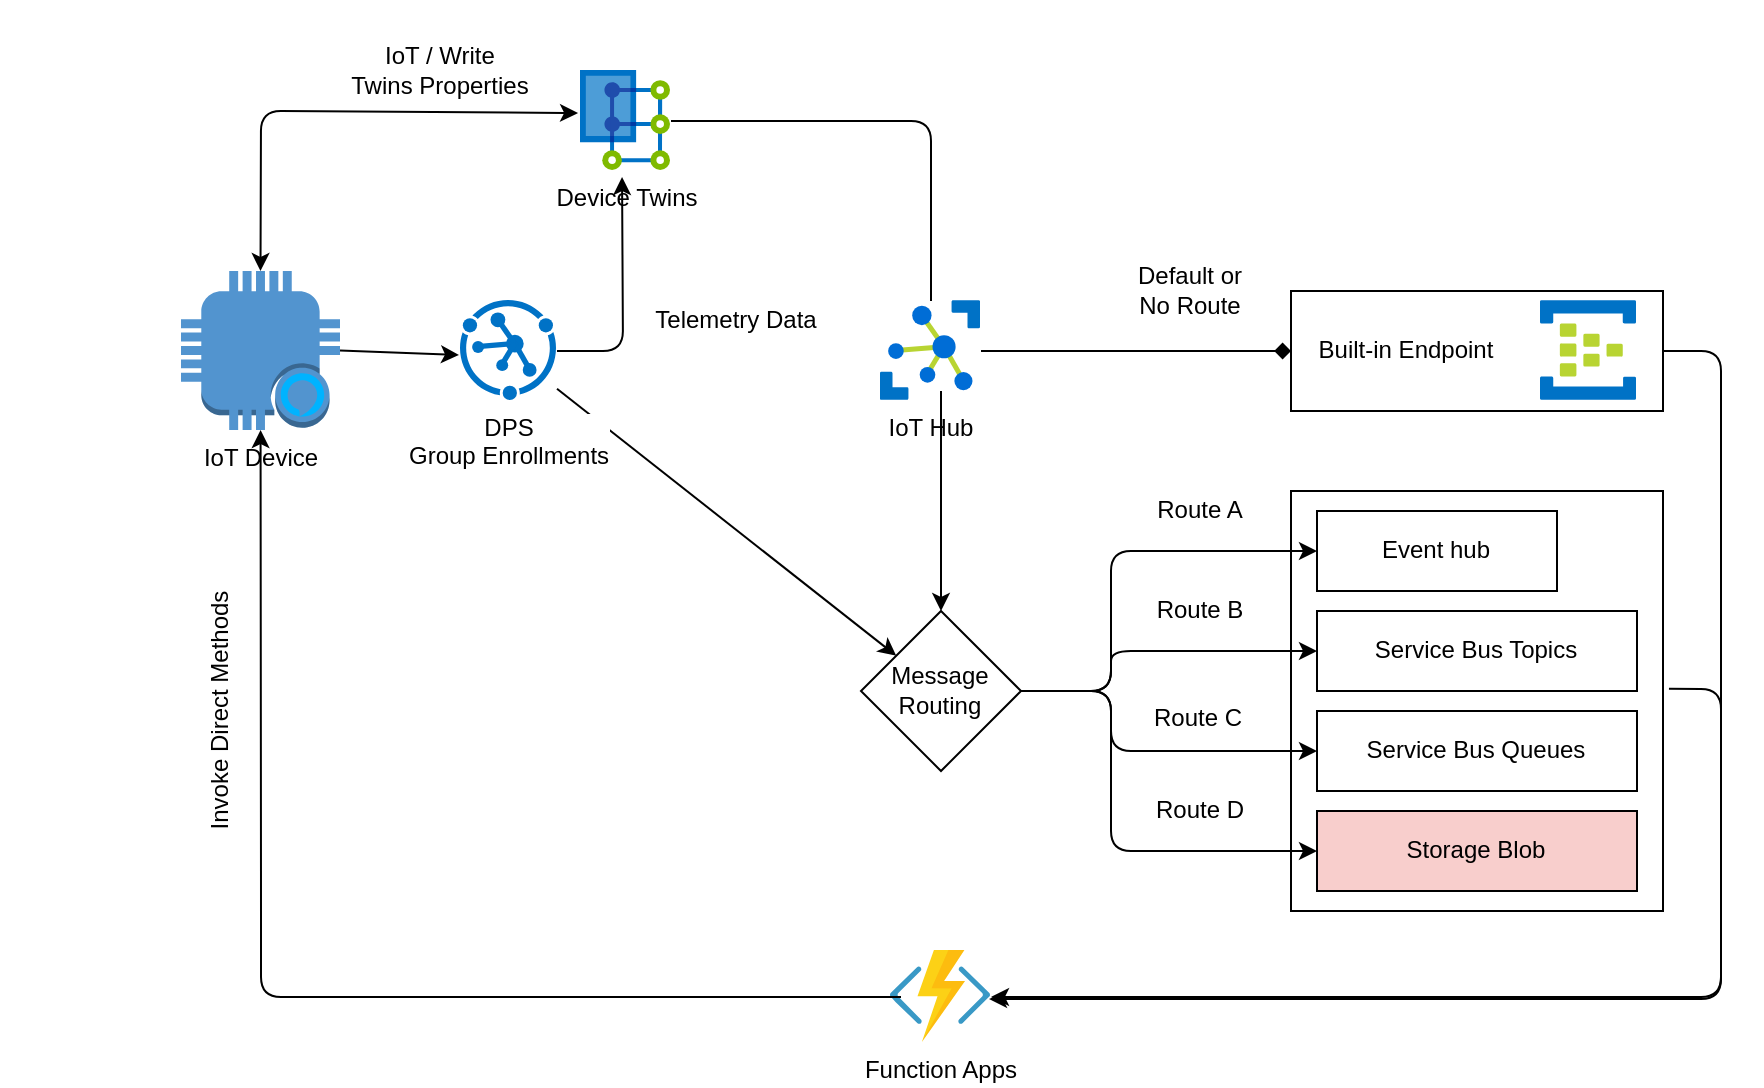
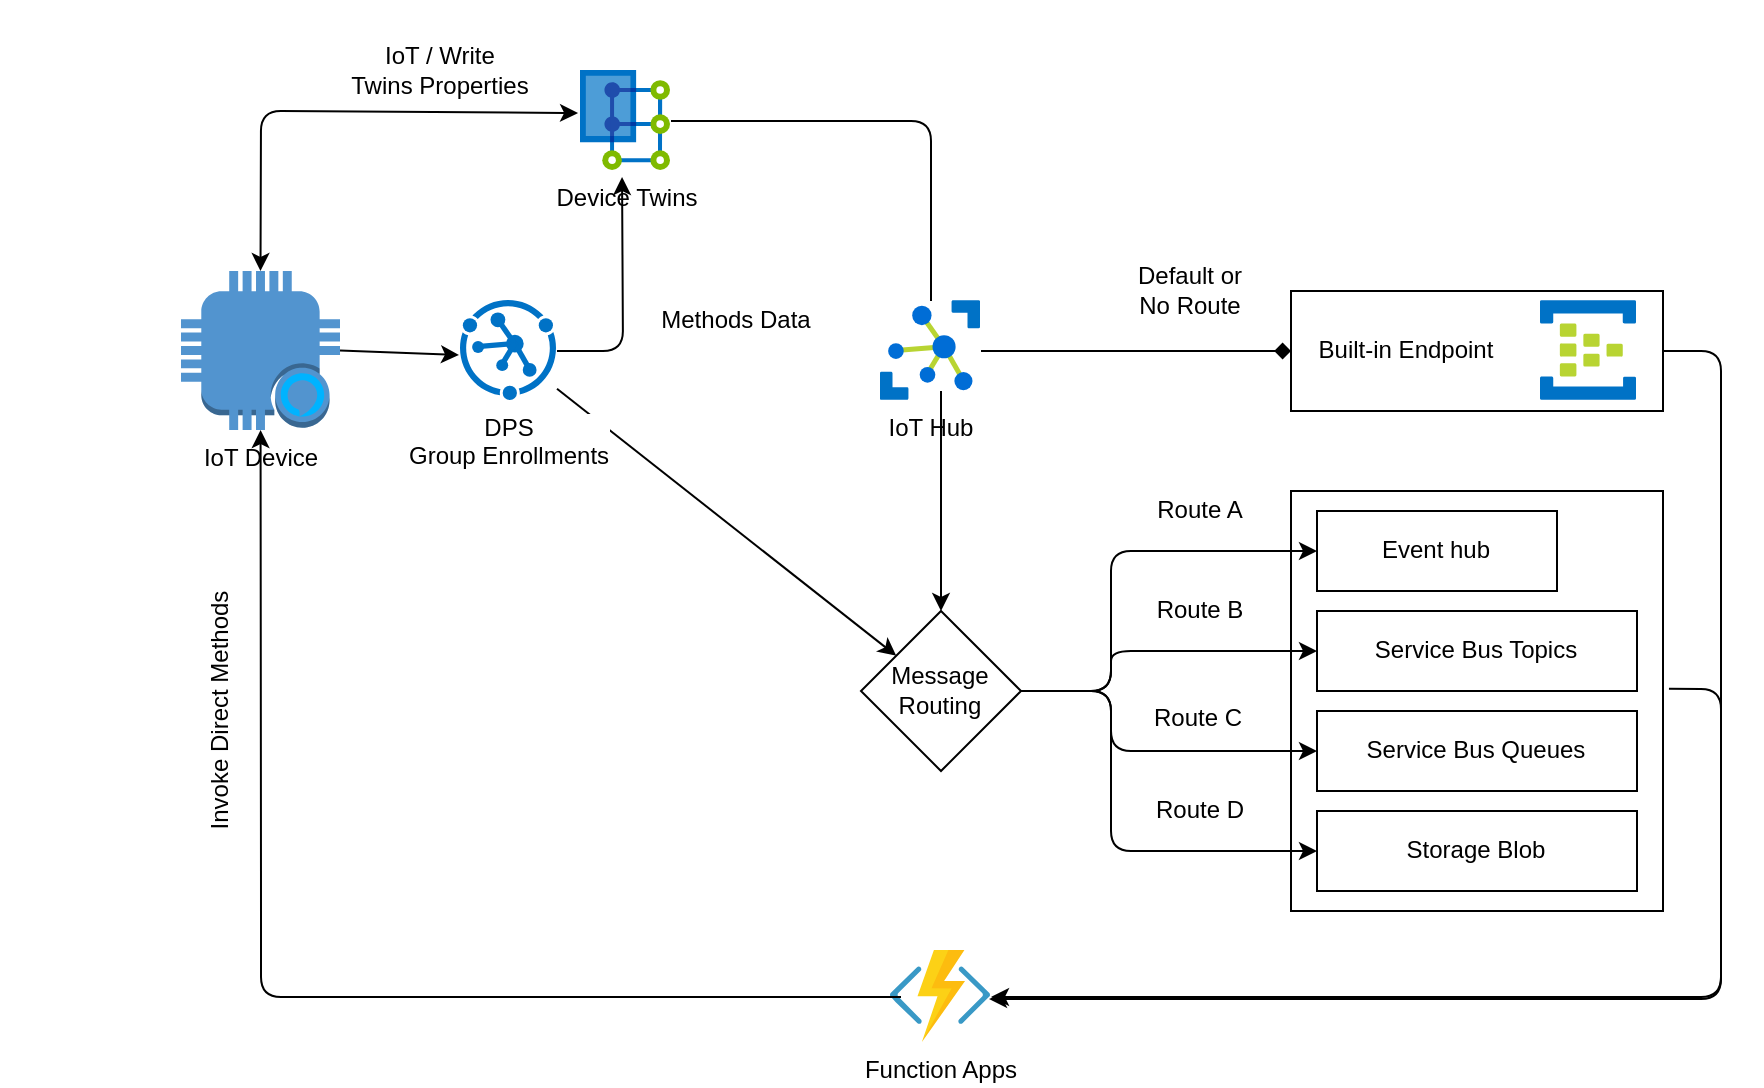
- <mxCell id="32" value="Telemetry Data" style="text;html=1;strokeColor=none;fillColor=none;align=center;verticalAlign=middle;whiteSpace=wrap;rounded=0;" vertex="1" parent="1"><mxGeometry x="312.5" y="150" width="110" height="20" as="geometry" /></mxCell>
+ <mxCell id="32" value="Methods Data" style="text;html=1;strokeColor=none;fillColor=none;align=center;verticalAlign=middle;whiteSpace=wrap;rounded=0;" vertex="1" parent="1"><mxGeometry x="312.5" y="150" width="110" height="20" as="geometry" /></mxCell>
- <mxCell id="11" value="Storage Blob" style="rounded=0;whiteSpace=wrap;html=1;fillColor=#f8cecc;" parent="1" vertex="1"><mxGeometry x="658" y="405" width="160" height="40" as="geometry" /></mxCell>
+ <mxCell id="11" value="Storage Blob" style="rounded=0;whiteSpace=wrap;html=1;" parent="1" vertex="1"><mxGeometry x="658" y="405" width="160" height="40" as="geometry" /></mxCell>
